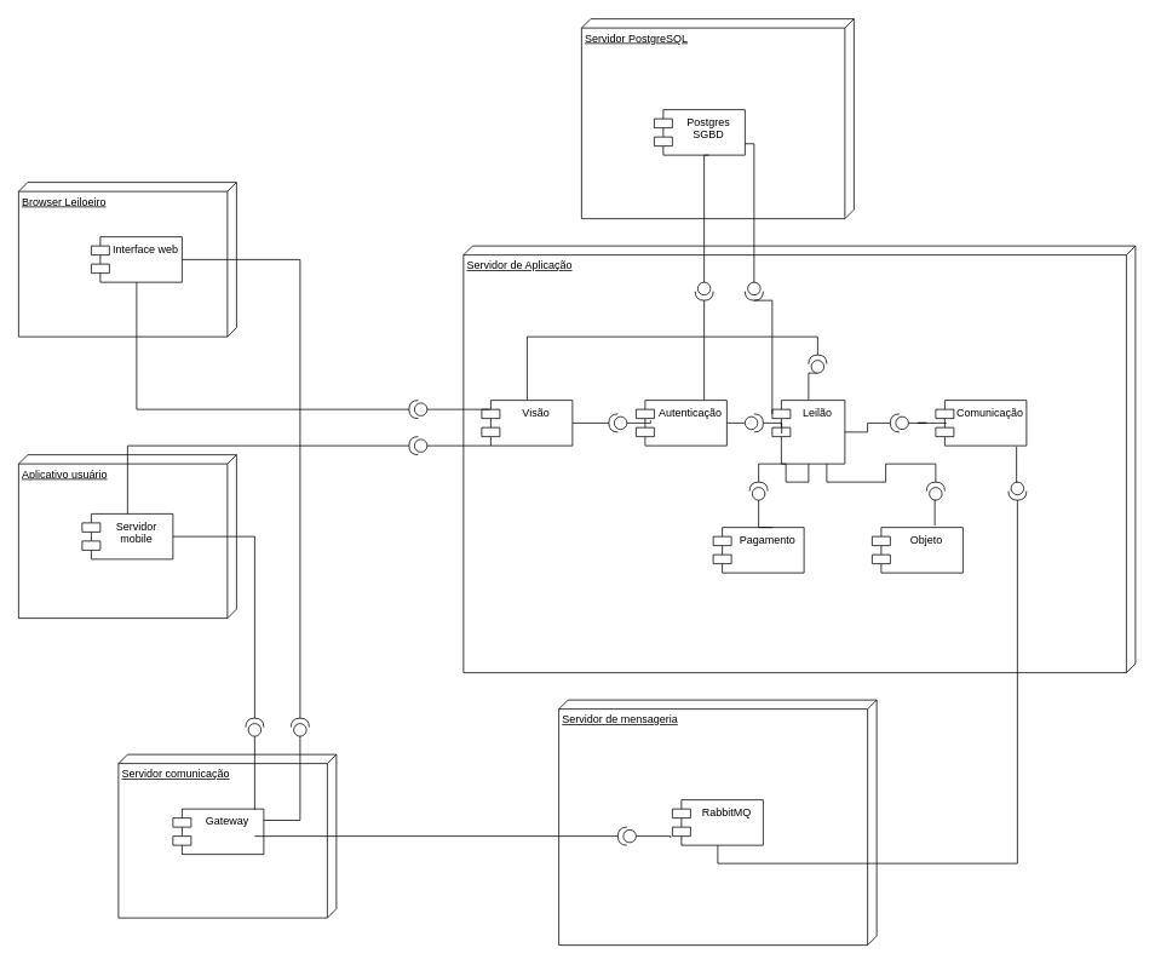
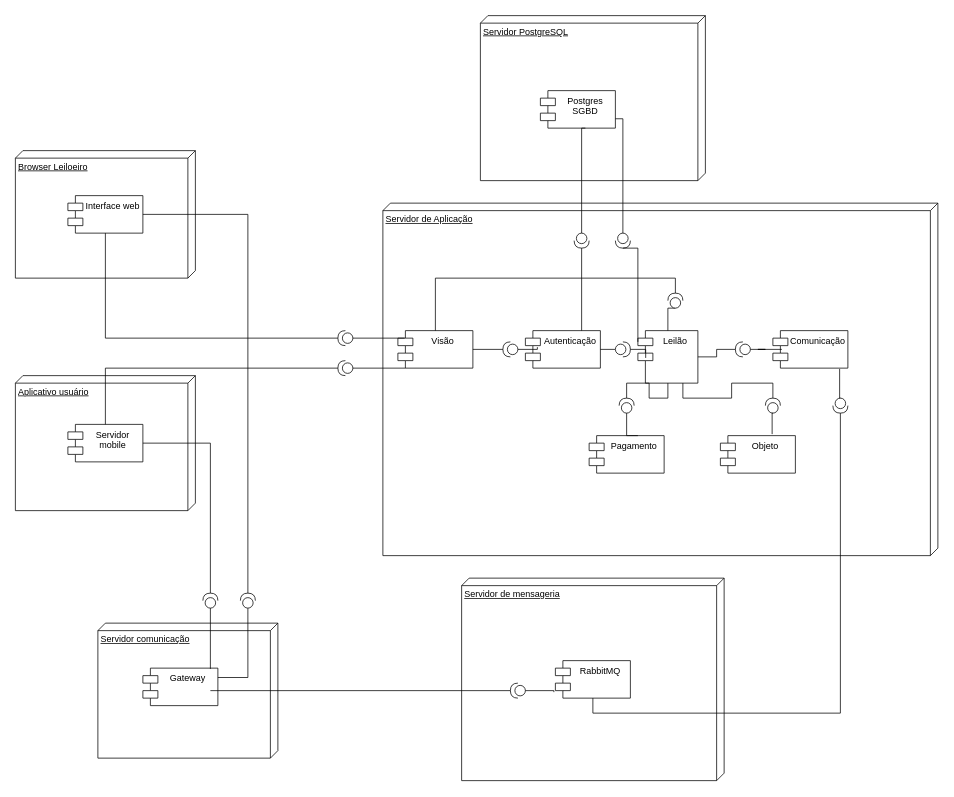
- <mxCell id="14" value="Interface web" style="shape=module;align=left;spacingLeft=20;align=center;verticalAlign=top;whiteSpace=wrap;html=1;" parent="1" vertex="1"><mxGeometry x="100" y="260" width="100" height="50" as="geometry" /></mxCell>
+ <mxCell id="14" value="Interface web" style="shape=module;align=left;spacingLeft=20;align=center;verticalAlign=top;whiteSpace=wrap;html=1;" parent="1" vertex="1"><mxGeometry x="90" y="260" width="100" height="50" as="geometry" /></mxCell>
